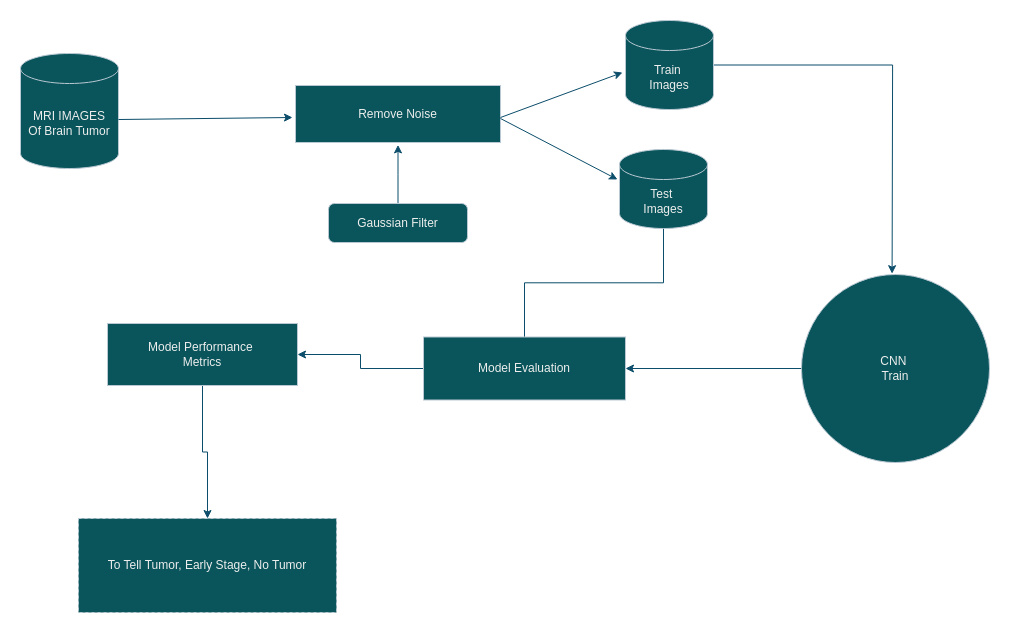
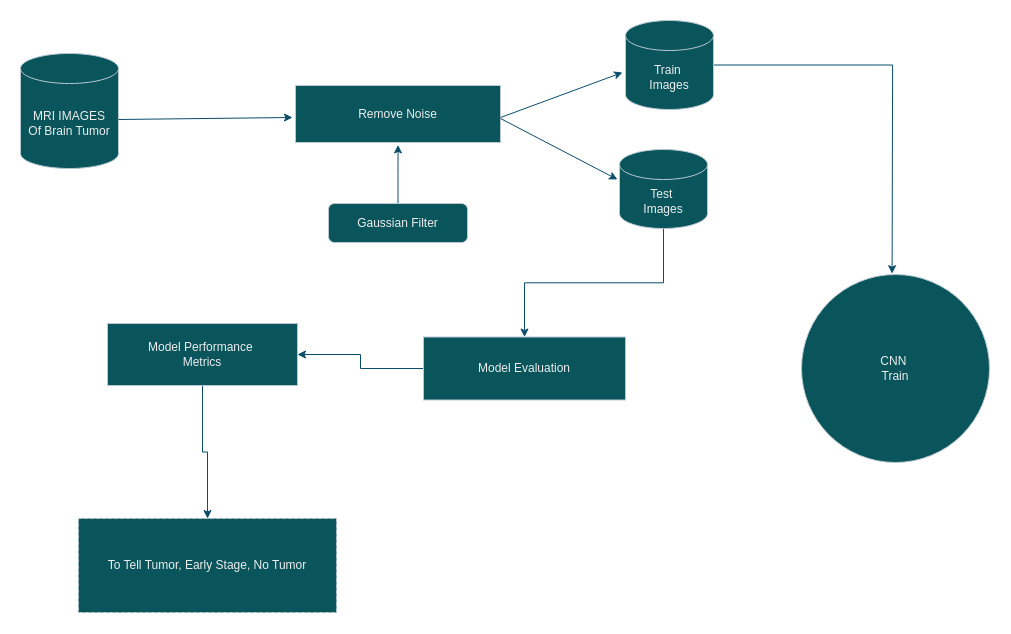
- <mxCell id="11" style="edgeStyle=orthogonalEdgeStyle;rounded=0;orthogonalLoop=1;jettySize=auto;html=1;entryX=0.5;entryY=0;entryDx=0;entryDy=0;labelBackgroundColor=none;fontColor=default;strokeColor=#0B4D6A;endArrow=none;" edge="1" parent="1" source="12" target="16"><mxGeometry relative="1" as="geometry" /></mxCell>
+ <mxCell id="11" style="edgeStyle=orthogonalEdgeStyle;rounded=0;orthogonalLoop=1;jettySize=auto;html=1;entryX=0.5;entryY=0;entryDx=0;entryDy=0;labelBackgroundColor=none;fontColor=default;strokeColor=#0B4D6A;" edge="1" parent="1" source="12" target="16"><mxGeometry relative="1" as="geometry" /></mxCell>
- <mxCell id="13" style="edgeStyle=orthogonalEdgeStyle;rounded=0;orthogonalLoop=1;jettySize=auto;html=1;labelBackgroundColor=none;fontColor=default;strokeColor=#0B4D6A;" edge="1" parent="1" source="14" target="16"><mxGeometry relative="1" as="geometry"><mxPoint x="895" y="552.4" as="targetPoint" /></mxGeometry></mxCell>
